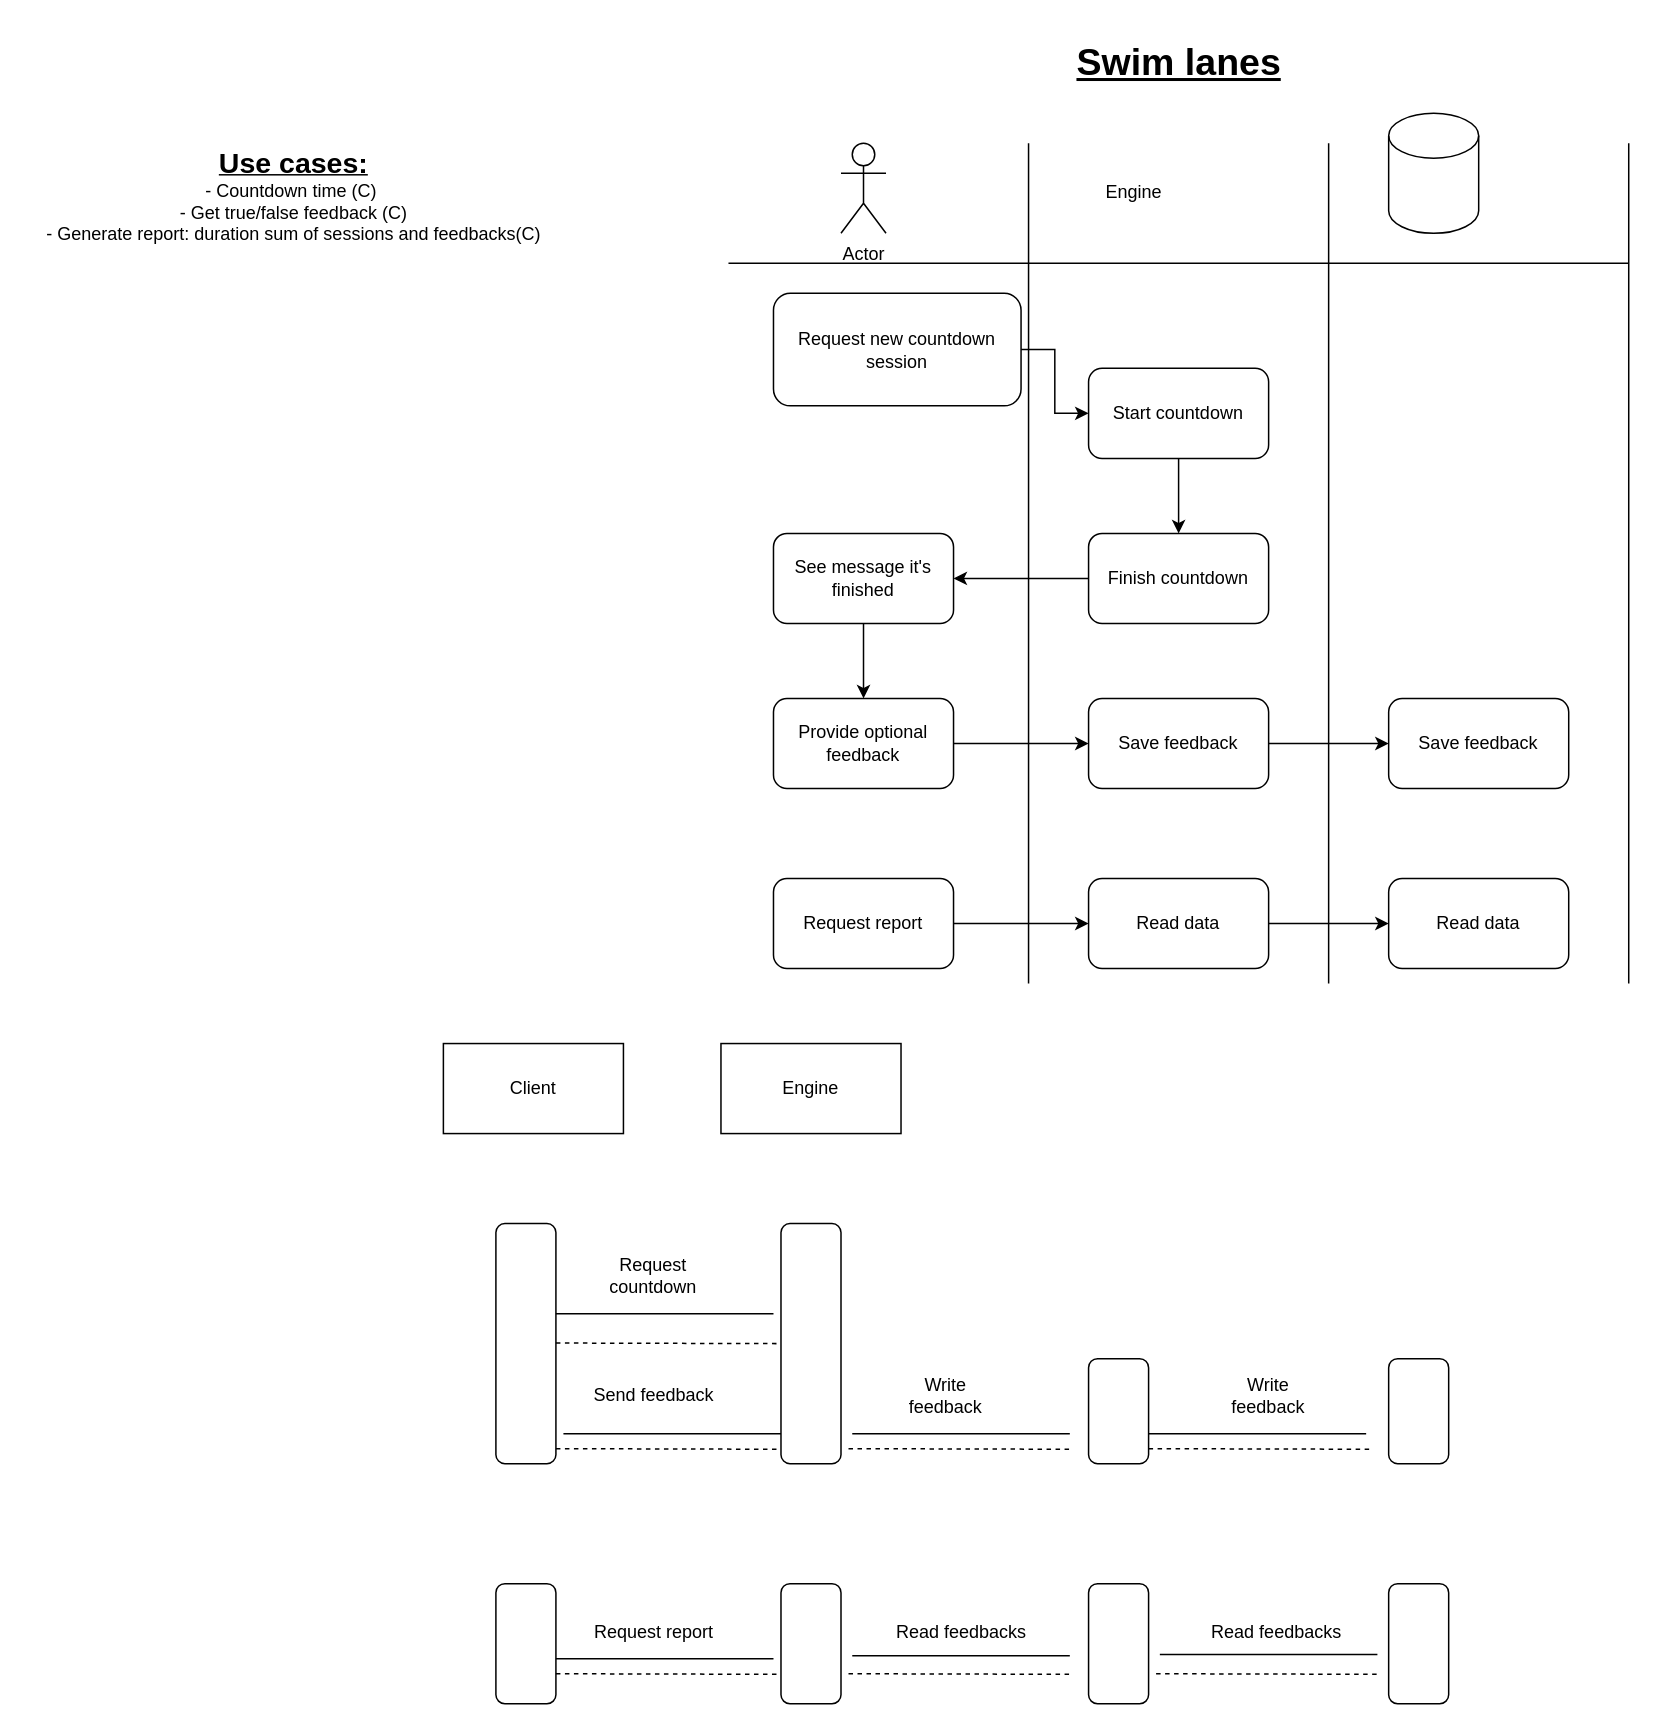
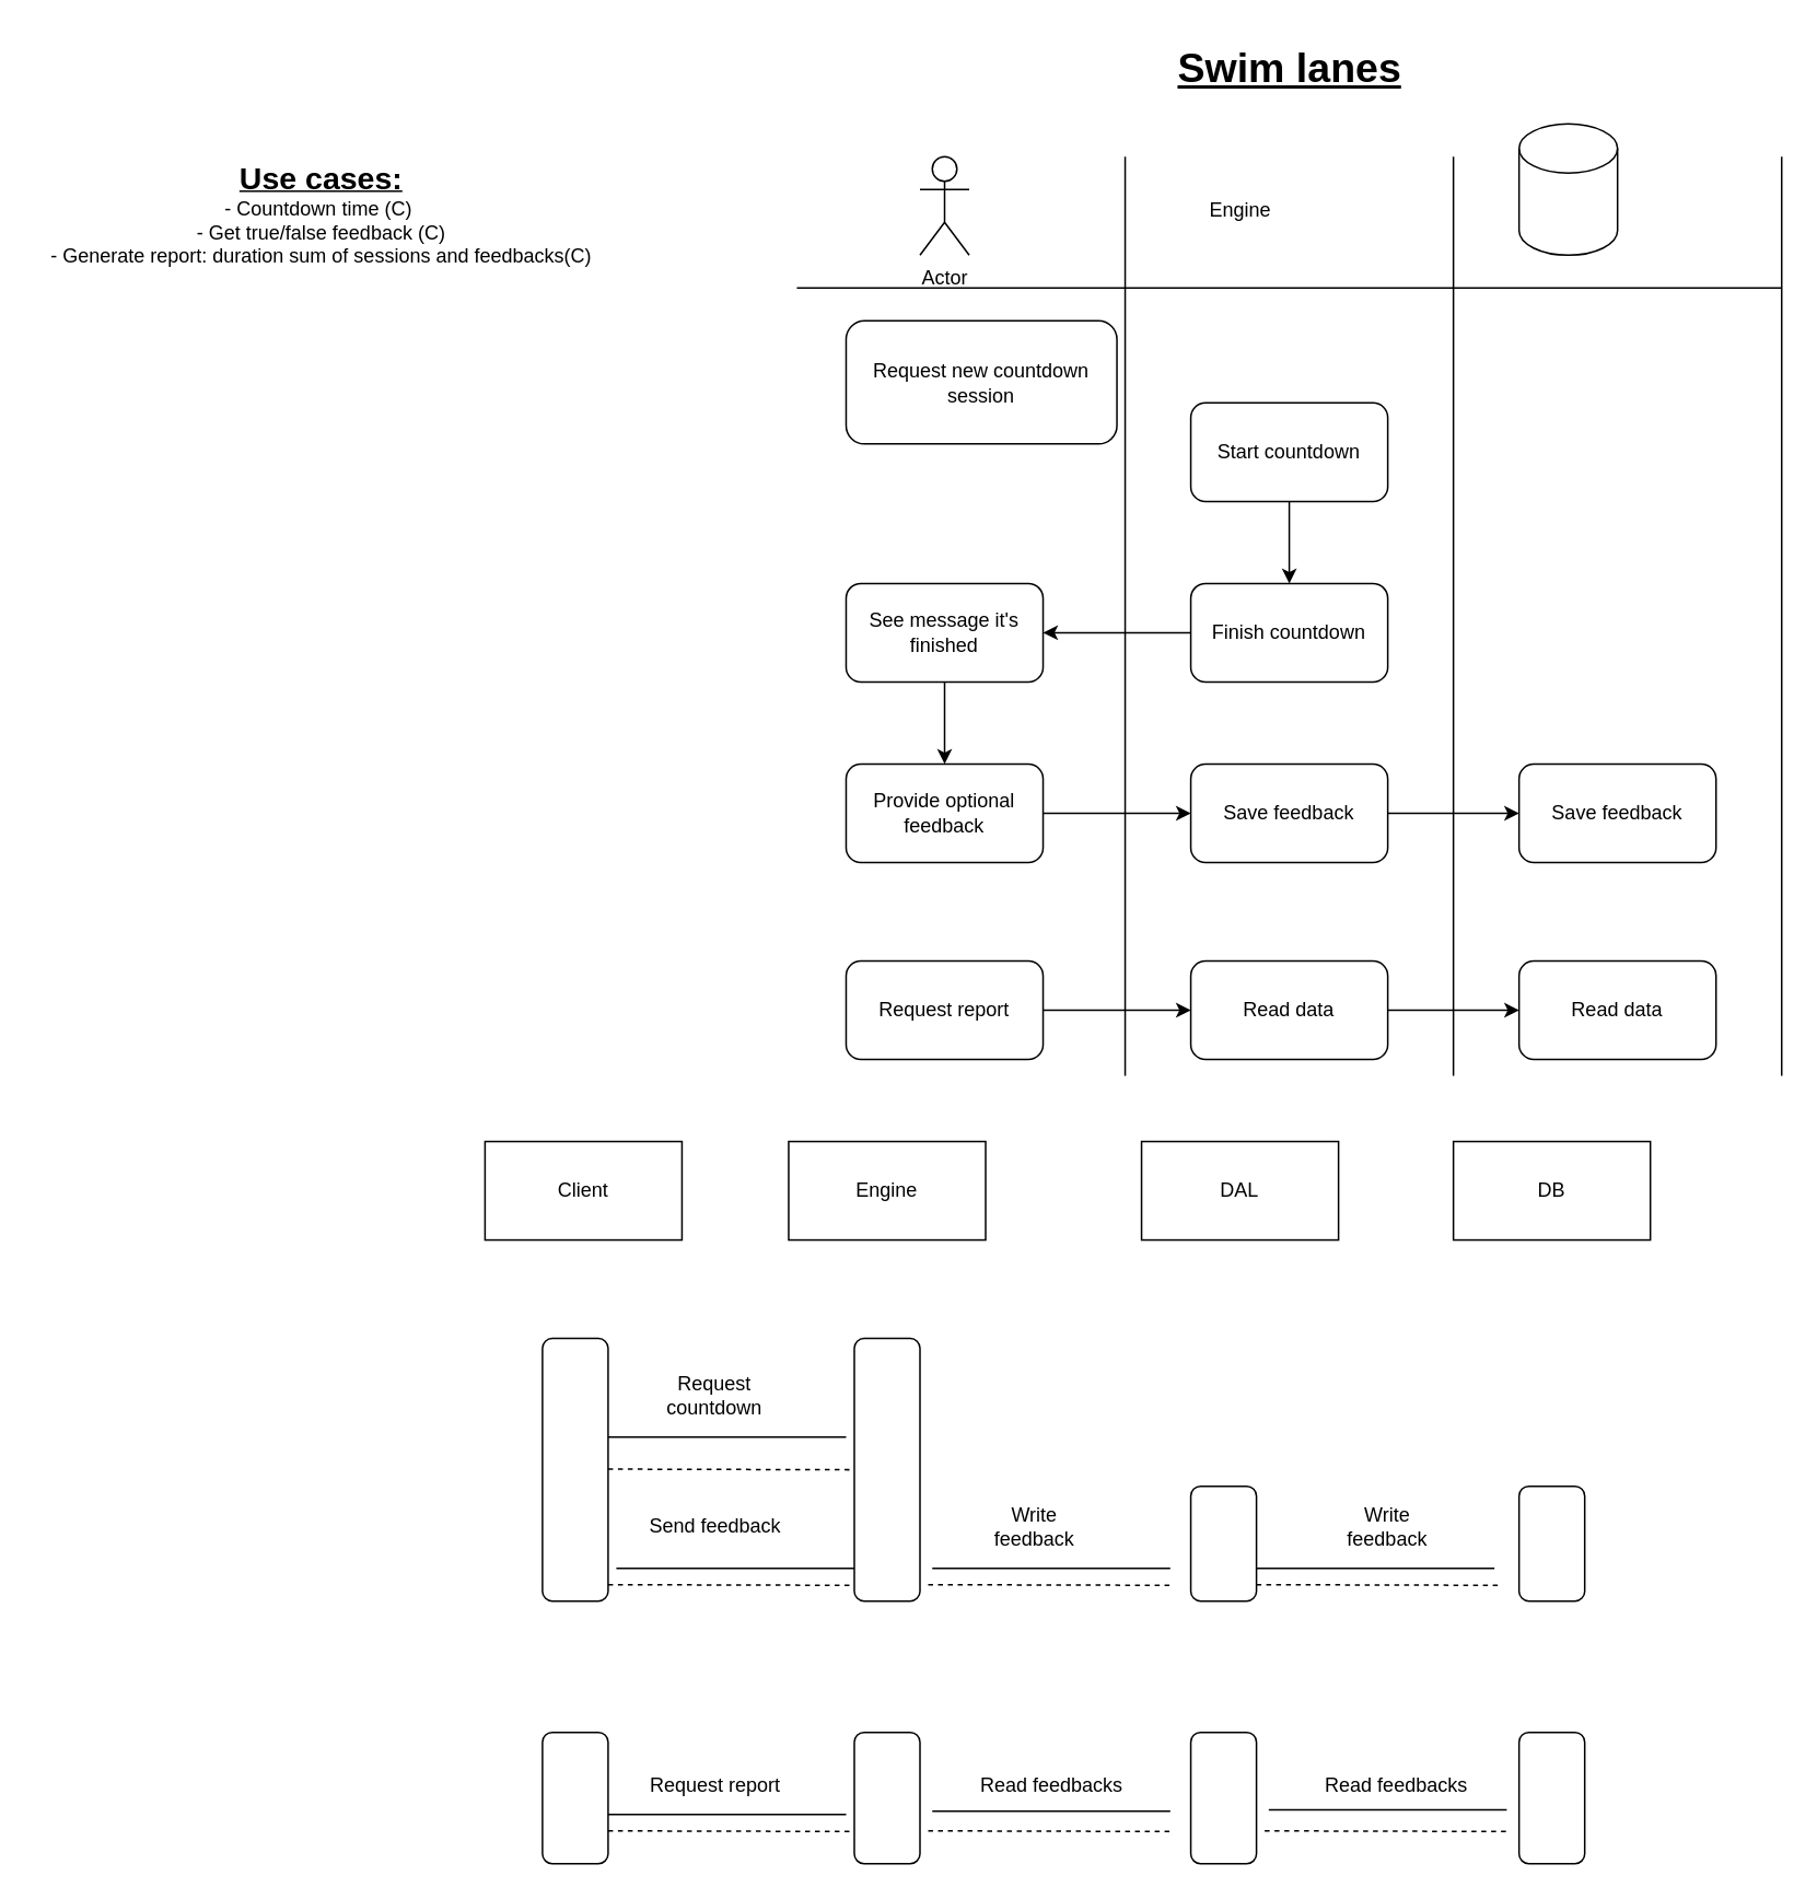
- <mxCell id="12" value="" style="edgeStyle=orthogonalEdgeStyle;rounded=0;orthogonalLoop=1;jettySize=auto;html=1;" edge="1" parent="1" source="13" target="15"><mxGeometry relative="1" as="geometry" /></mxCell>
+ <mxCell id="36" value="DAL" style="rounded=0;whiteSpace=wrap;html=1;" vertex="1" parent="1"><mxGeometry x="695" y="695" width="120" height="60" as="geometry" /></mxCell>
+ <mxCell id="37" value="DB" style="rounded=0;whiteSpace=wrap;html=1;" vertex="1" parent="1"><mxGeometry x="885" y="695" width="120" height="60" as="geometry" /></mxCell>
